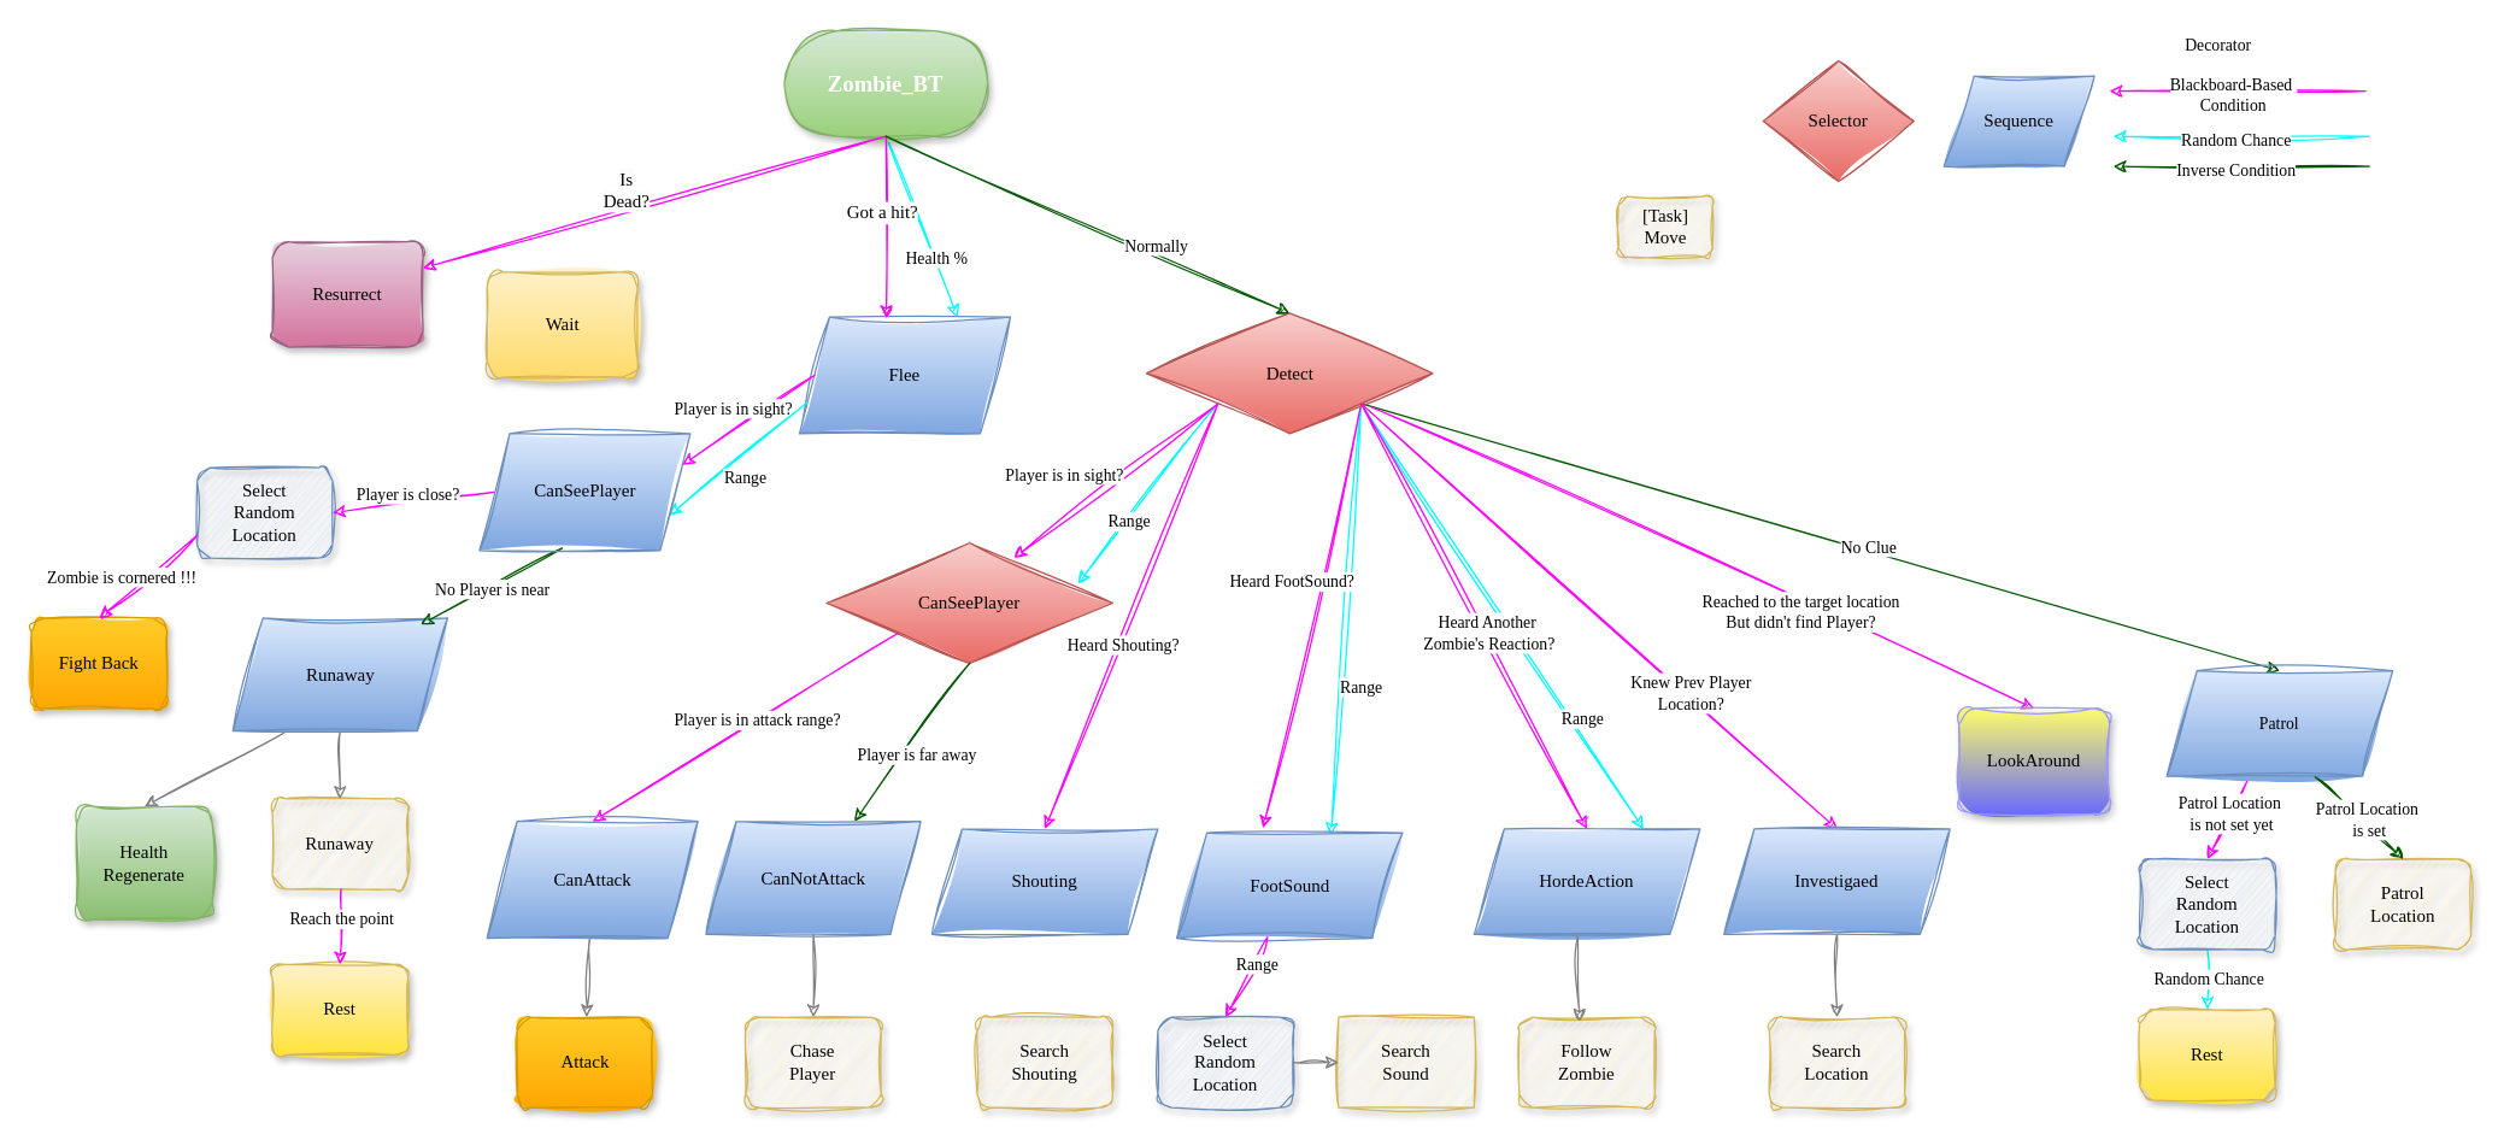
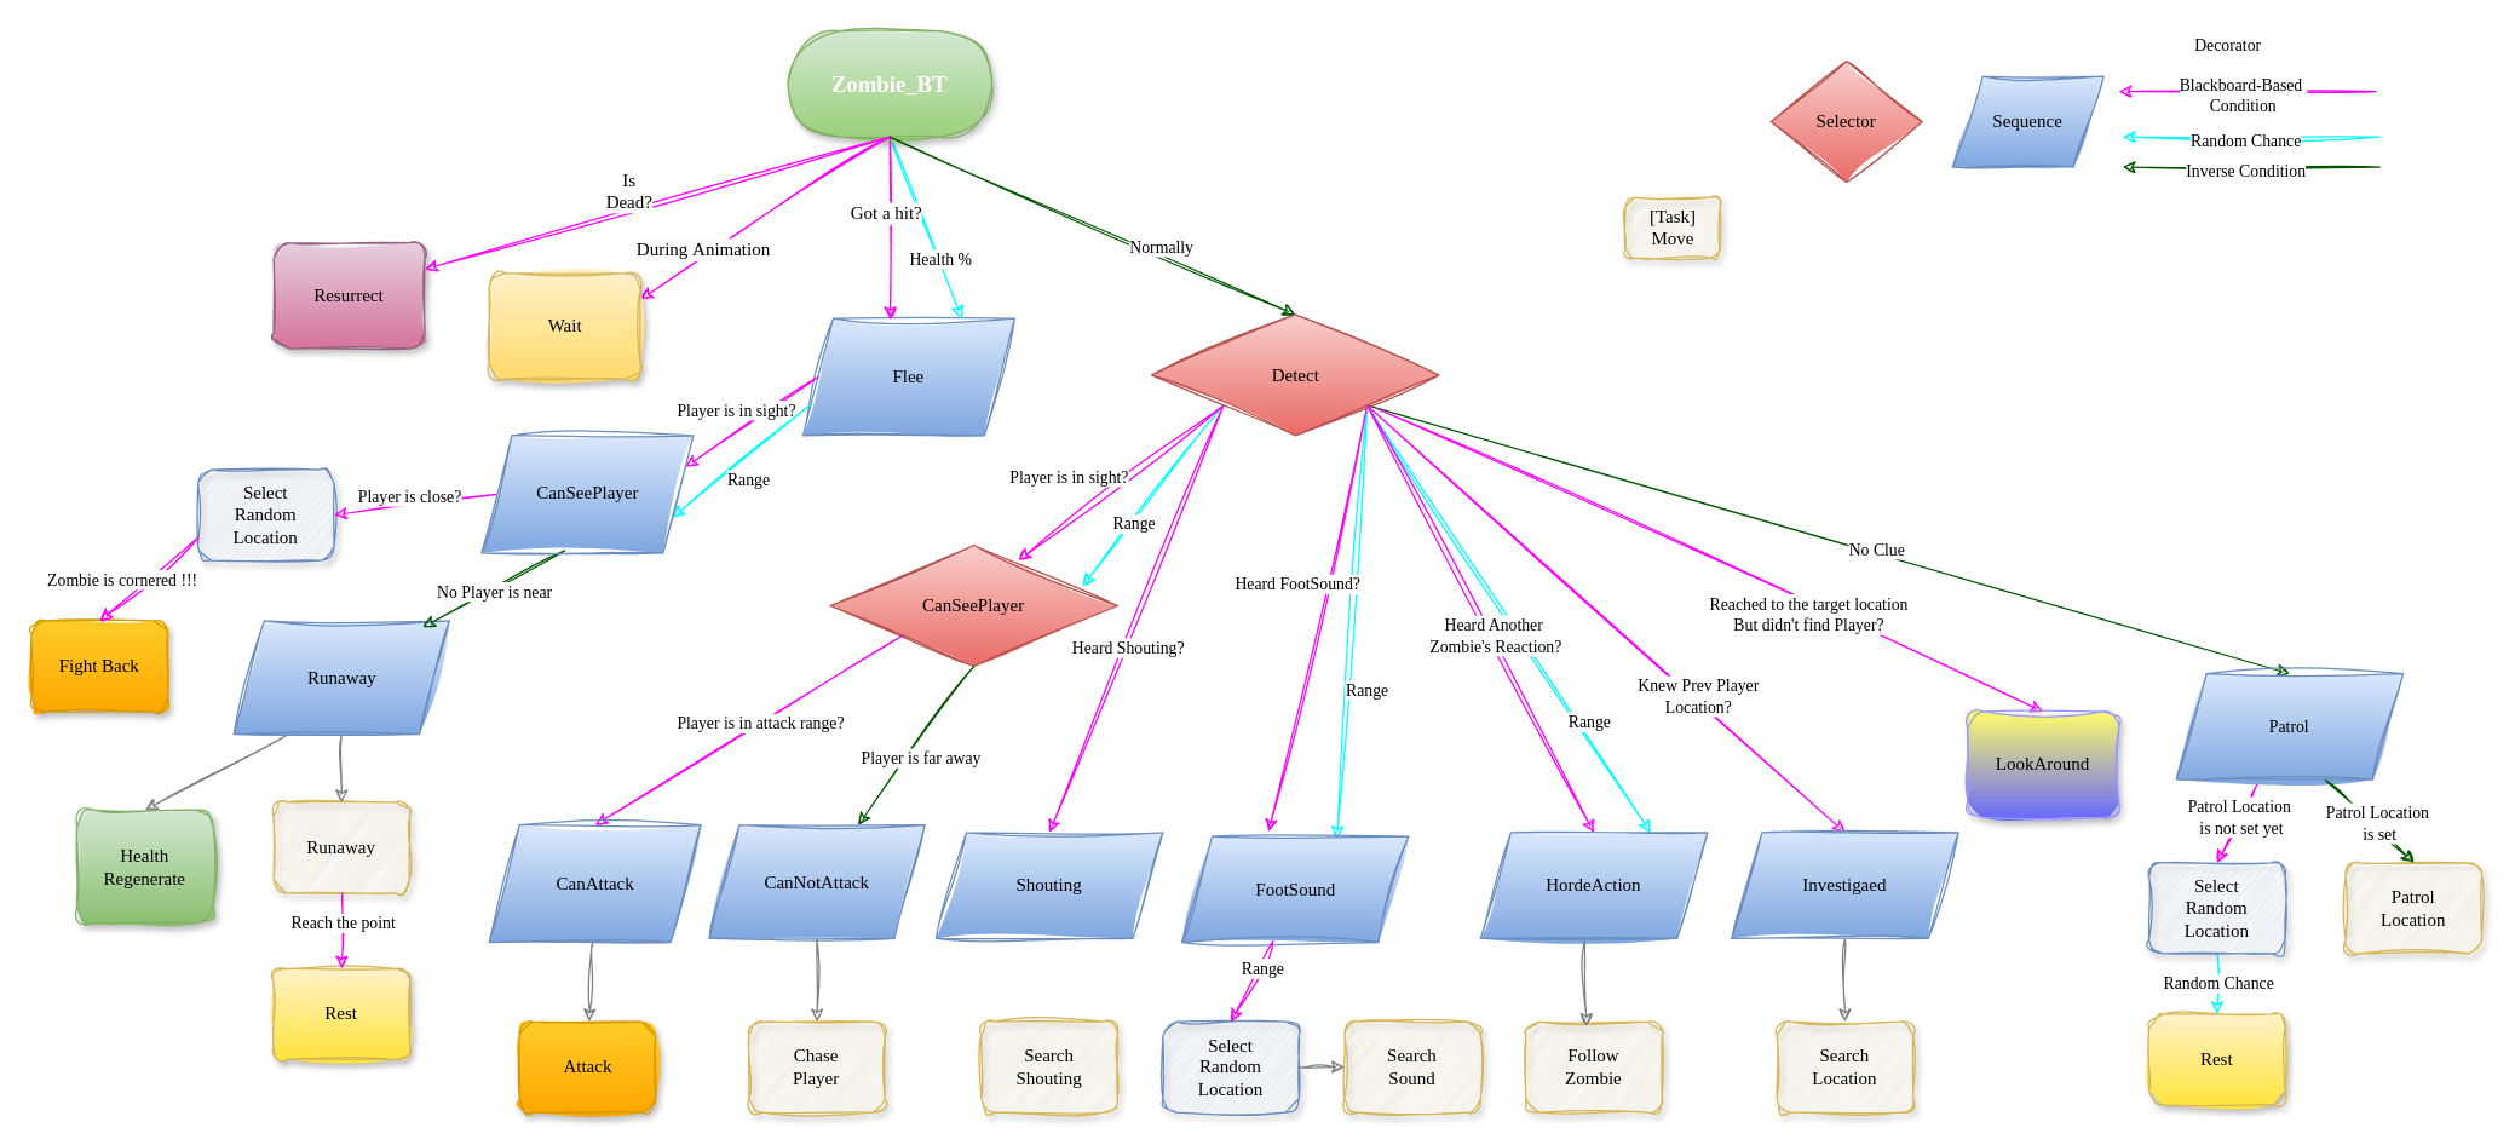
+ <mxCell id="54" style="rounded=0;sketch=1;hachureGap=4;jiggle=2;curveFitting=1;orthogonalLoop=1;jettySize=auto;html=1;exitX=0.5;exitY=1;exitDx=0;exitDy=0;fontFamily=Architects Daughter;fontSource=https%3A%2F%2Ffonts.googleapis.com%2Fcss%3Ffamily%3DArchitects%2BDaughter;anchorPointDirection=1;startFill=1;bendable=1;simplification=0;arcSize=20;fillOpacity=100;strokeOpacity=100;perimeterSpacing=0;orthogonal=0;jumpStyle=none;fillColor=#d5e8d4;gradientColor=#97d077;strokeColor=#FF00FF;entryX=1;entryY=0.25;entryDx=0;entryDy=0;" parent="1" source="14" target="56" edge="1"><mxGeometry relative="1" as="geometry"><mxPoint x="892.5" y="160" as="sourcePoint" /><mxPoint x="1082.5" y="250" as="targetPoint" /></mxGeometry></mxCell>
+ <mxCell id="55" value="&lt;span style=&quot;font-size: 12px; text-wrap-mode: wrap; background-color: rgb(251, 251, 251);&quot;&gt;During&amp;nbsp;&lt;/span&gt;&lt;span style=&quot;background-color: light-dark(rgb(251, 251, 251), rgb(21, 21, 21)); font-size: 12px; text-wrap-mode: wrap; color: light-dark(rgb(0, 0, 0), rgb(255, 255, 255));&quot;&gt;Animation&lt;/span&gt;" style="edgeLabel;html=1;align=center;verticalAlign=middle;resizable=0;points=[];sketch=1;hachureGap=4;jiggle=2;curveFitting=1;fontFamily=Architects Daughter;fontSource=https%3A%2F%2Ffonts.googleapis.com%2Fcss%3Ffamily%3DArchitects%2BDaughter;" parent="54" vertex="1" connectable="0"><mxGeometry x="0.031" y="-3" relative="1" as="geometry"><mxPoint x="-37" y="21" as="offset" /></mxGeometry></mxCell>
- <mxCell id="44" value="Search&lt;br&gt;Sound" style="whiteSpace=wrap;html=1;shadow=1;labelBackgroundColor=none;strokeWidth=1;fontFamily=Architects Daughter;fontSize=12;align=center;sketch=1;curveFitting=1;jiggle=2;fontSource=https%3A%2F%2Ffonts.googleapis.com%2Fcss%3Ffamily%3DArchitects%2BDaughter;fillColor=#fff2cc;gradientColor=#ffd966;strokeColor=#d6b656;fillStyle=hachure;verticalAlign=middle;fontColor=default;rounded=0;" parent="1" vertex="1"><mxGeometry x="888" y="675" width="90" height="60" as="geometry" /></mxCell>
+ <mxCell id="44" value="Search&lt;br&gt;Sound" style="whiteSpace=wrap;html=1;rounded=1;shadow=1;labelBackgroundColor=none;strokeWidth=1;fontFamily=Architects Daughter;fontSize=12;align=center;sketch=1;curveFitting=1;jiggle=2;fontSource=https%3A%2F%2Ffonts.googleapis.com%2Fcss%3Ffamily%3DArchitects%2BDaughter;fillColor=#fff2cc;gradientColor=#ffd966;strokeColor=#d6b656;fillStyle=hachure;verticalAlign=middle;fontColor=default;" parent="1" vertex="1"><mxGeometry x="888" y="675" width="90" height="60" as="geometry" /></mxCell>
